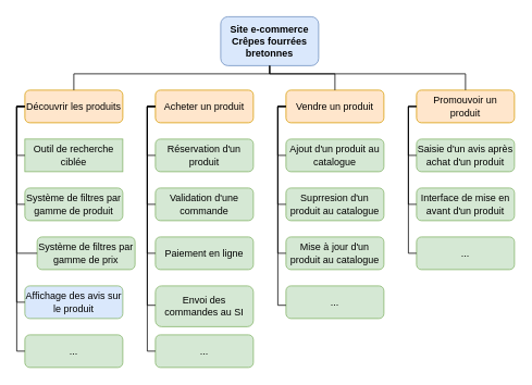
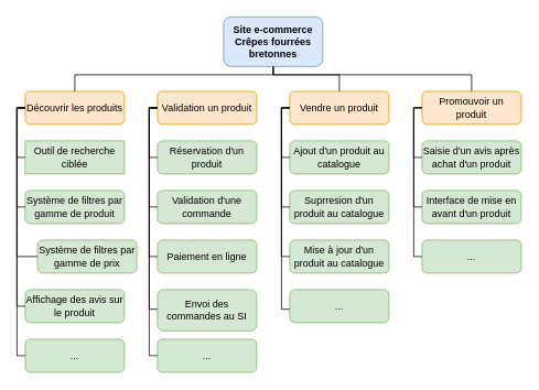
- <mxCell id="4" value="Acheter un produit" style="rounded=1;whiteSpace=wrap;html=1;fillColor=#ffe6cc;strokeColor=#d79b00;" vertex="1" parent="1"><mxGeometry x="190" y="110" width="120" height="40" as="geometry" /></mxCell>
+ <mxCell id="4" value="Validation un produit" style="rounded=1;whiteSpace=wrap;html=1;fillColor=#ffe6cc;strokeColor=#d79b00;" vertex="1" parent="1"><mxGeometry x="190" y="110" width="120" height="40" as="geometry" /></mxCell>
- <mxCell id="12" value="Affichage des avis sur le produit" style="rounded=1;whiteSpace=wrap;html=1;fillColor=#dae8fc;strokeColor=#82b366;" vertex="1" parent="1"><mxGeometry x="30" y="350" width="120" height="40" as="geometry" /></mxCell>
+ <mxCell id="12" value="Affichage des avis sur le produit" style="rounded=1;whiteSpace=wrap;html=1;fillColor=#d5e8d4;strokeColor=#82b366;" vertex="1" parent="1"><mxGeometry x="30" y="350" width="120" height="40" as="geometry" /></mxCell>
